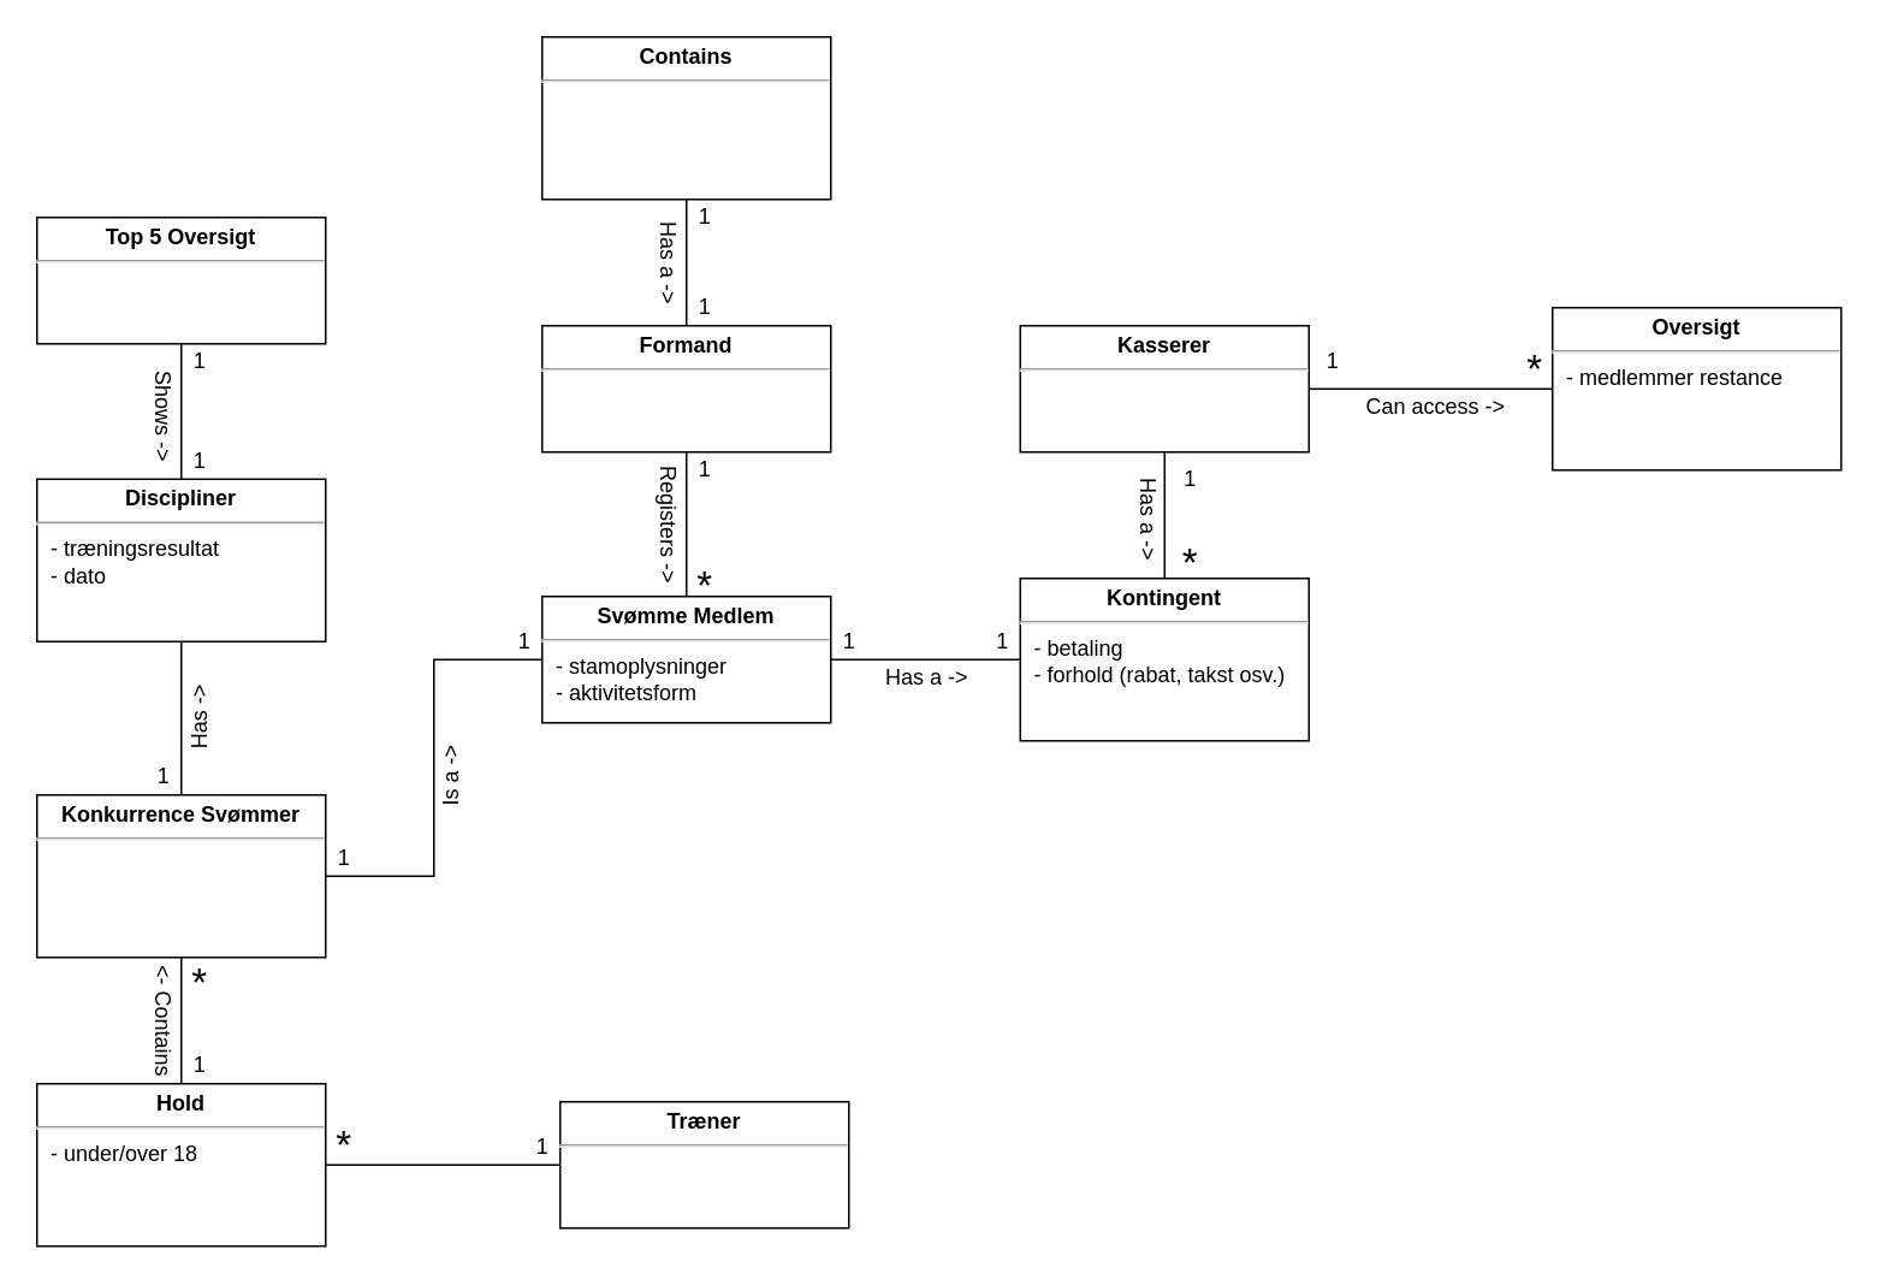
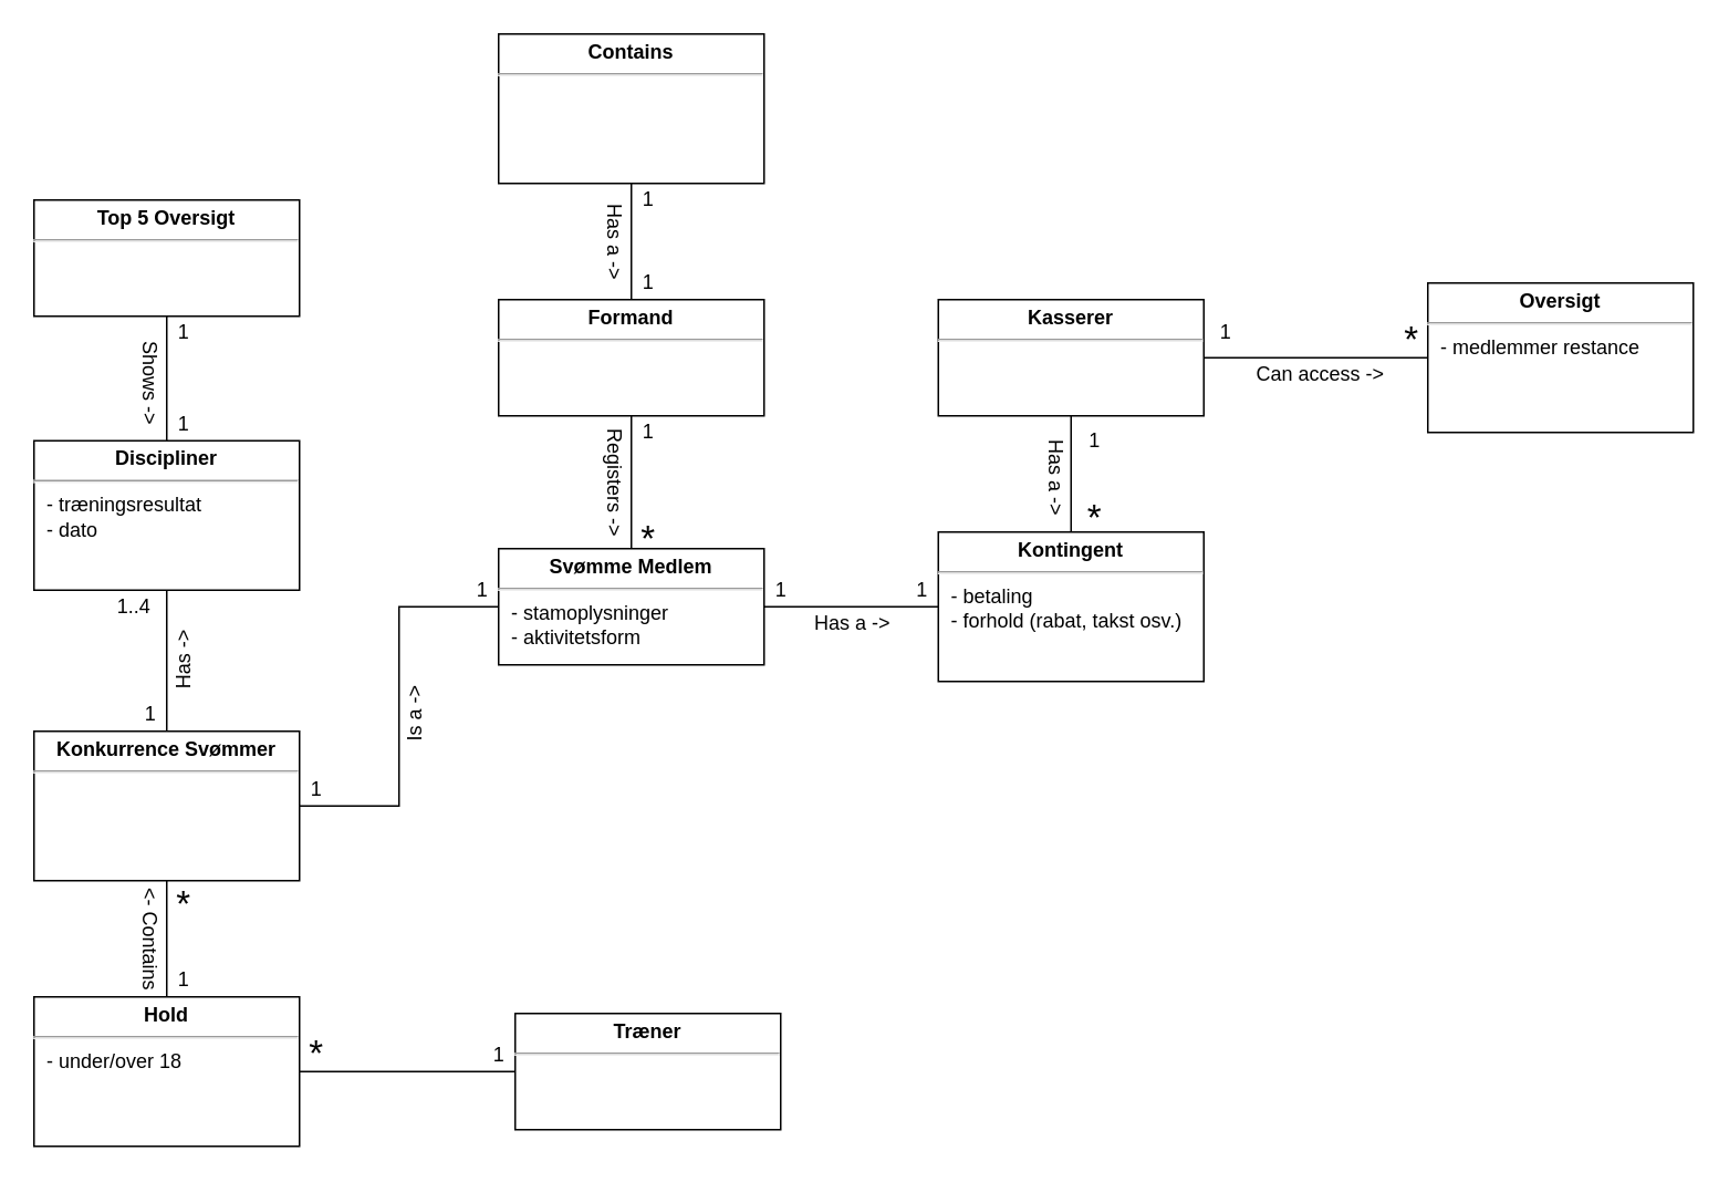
+ <mxCell id="48" value="1..4" style="text;html=1;align=center;verticalAlign=middle;resizable=0;points=[];;autosize=1;" vertex="1" parent="1"><mxGeometry x="60" y="355" width="40" height="20" as="geometry" /></mxCell>
